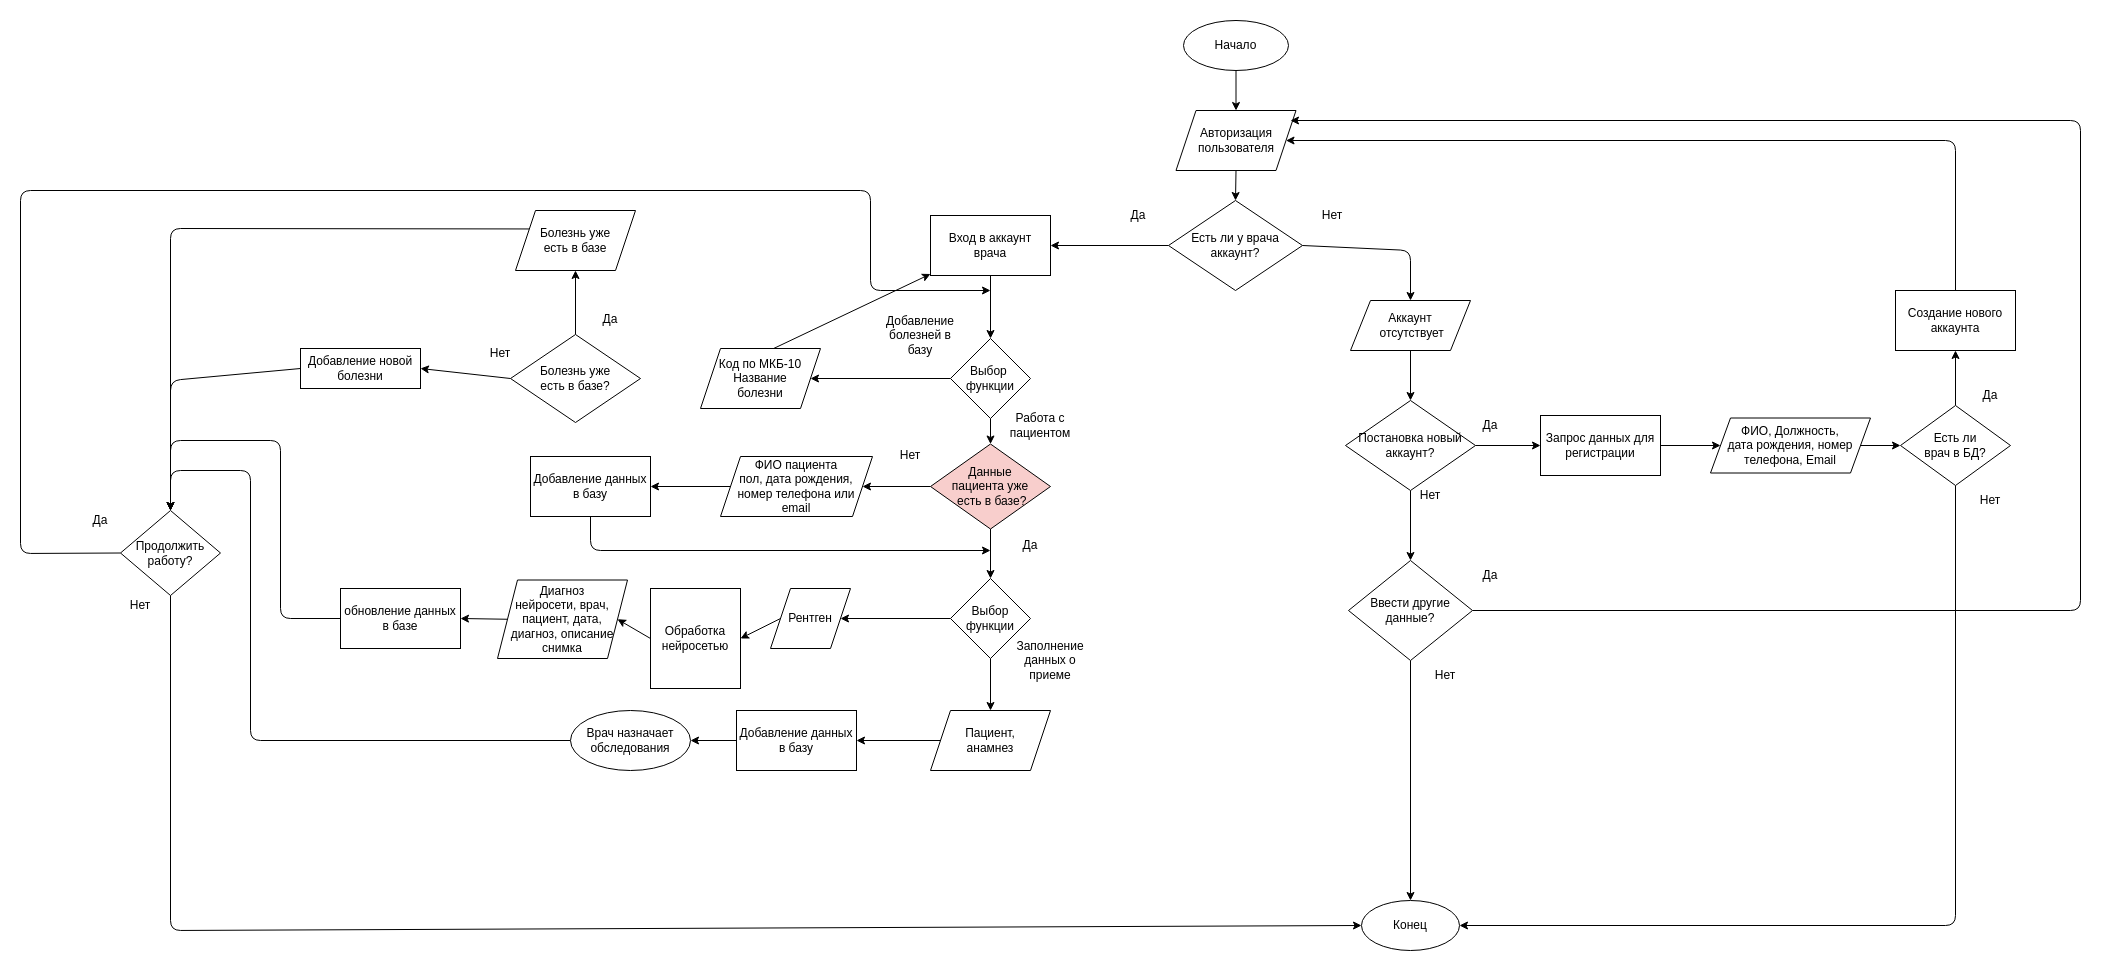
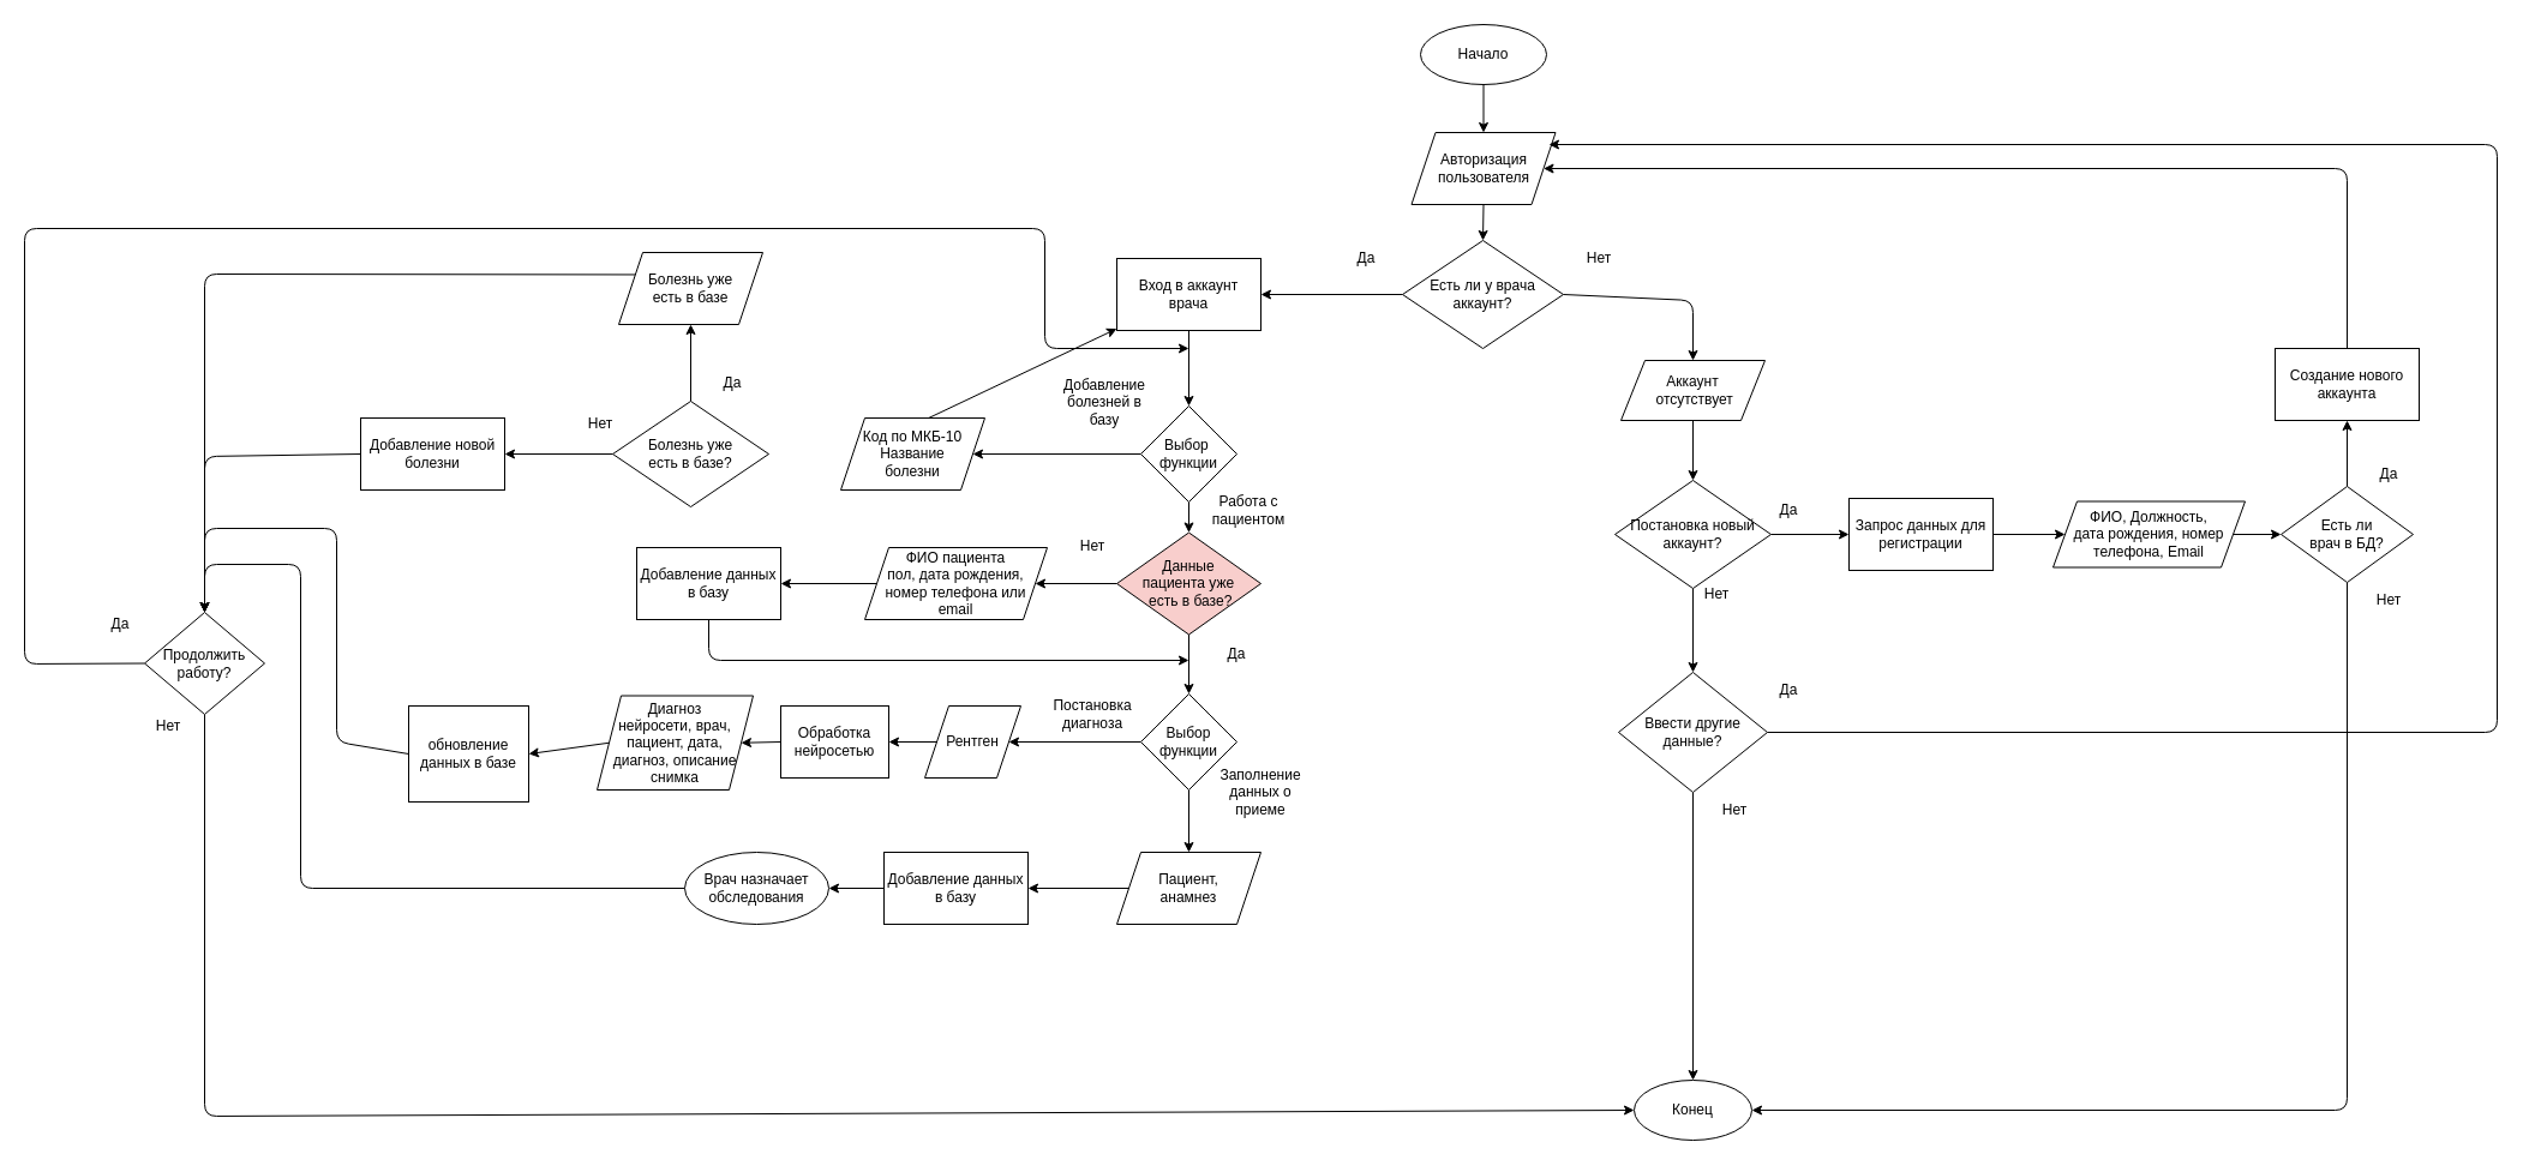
- <mxCell id="56" value="Добавление новой болезни" style="rounded=0;whiteSpace=wrap;html=1;" vertex="1" parent="1"><mxGeometry x="300" y="348" width="120" height="40" as="geometry" /></mxCell>
+ <mxCell id="56" value="Добавление новой болезни" style="rounded=0;whiteSpace=wrap;html=1;" vertex="1" parent="1"><mxGeometry x="300" y="348" width="120" height="60" as="geometry" /></mxCell>
+ <mxCell id="46" value="Постановка диагноза" style="text;html=1;strokeColor=none;fillColor=none;align=center;verticalAlign=middle;whiteSpace=wrap;rounded=0;" vertex="1" parent="1"><mxGeometry x="880" y="580" width="60" height="30" as="geometry" /></mxCell>
- <mxCell id="71" value="обновление данных в базе" style="rounded=0;whiteSpace=wrap;html=1;" vertex="1" parent="1"><mxGeometry x="340" y="588" width="120" height="60" as="geometry" /></mxCell>
+ <mxCell id="71" value="обновление данных в базе" style="rounded=0;whiteSpace=wrap;html=1;" vertex="1" parent="1"><mxGeometry x="340" y="588" width="100" height="80" as="geometry" /></mxCell>
- <mxCell id="69" value="Обработка нейросетью" style="rounded=0;whiteSpace=wrap;html=1;" vertex="1" parent="1"><mxGeometry x="650" y="588" width="90" height="100" as="geometry" /></mxCell>
+ <mxCell id="69" value="Обработка нейросетью" style="rounded=0;whiteSpace=wrap;html=1;" vertex="1" parent="1"><mxGeometry x="650" y="588" width="90" height="60" as="geometry" /></mxCell>
